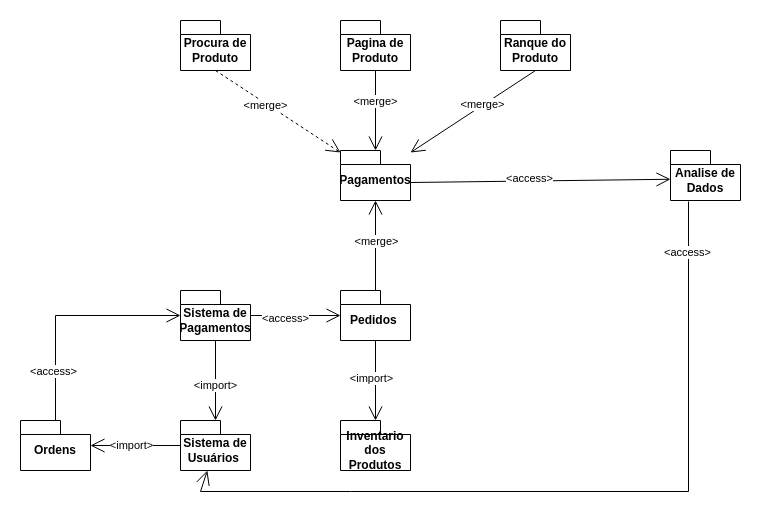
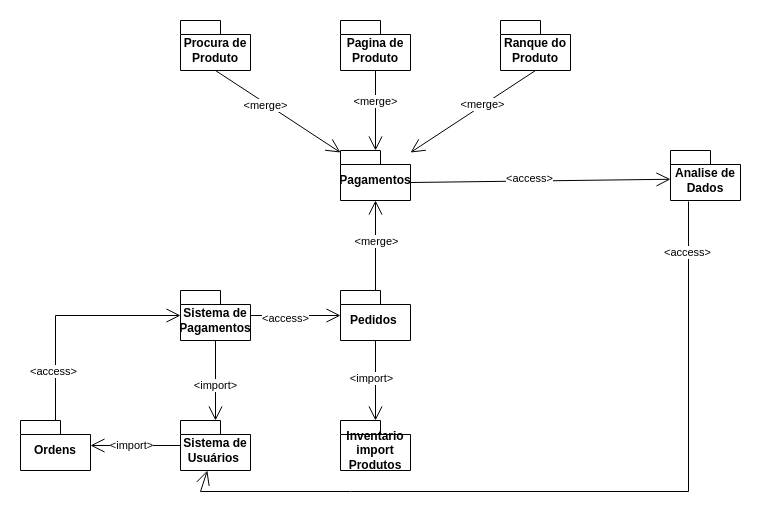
- <mxCell id="16" value="" style="endArrow=open;endFill=1;endSize=12;html=1;rounded=0;exitX=0.5;exitY=1;exitDx=0;exitDy=0;exitPerimeter=0;dashed=1;" edge="1" parent="1" source="4" target="2"><mxGeometry width="160" relative="1" as="geometry"><mxPoint x="280" y="80" as="sourcePoint" /><mxPoint x="440" y="80" as="targetPoint" /></mxGeometry></mxCell>
+ <mxCell id="16" value="" style="endArrow=open;endFill=1;endSize=12;html=1;rounded=0;exitX=0.5;exitY=1;exitDx=0;exitDy=0;exitPerimeter=0;" edge="1" parent="1" source="4" target="2"><mxGeometry width="160" relative="1" as="geometry"><mxPoint x="280" y="80" as="sourcePoint" /><mxPoint x="440" y="80" as="targetPoint" /></mxGeometry></mxCell>
- <mxCell id="8" value="Inventario dos Produtos" style="shape=folder;fontStyle=1;spacingTop=10;tabWidth=40;tabHeight=14;tabPosition=left;html=1;whiteSpace=wrap;" vertex="1" parent="1"><mxGeometry x="340" y="420" width="70" height="50" as="geometry" /></mxCell>
+ <mxCell id="8" value="Inventario import Produtos" style="shape=folder;fontStyle=1;spacingTop=10;tabWidth=40;tabHeight=14;tabPosition=left;html=1;whiteSpace=wrap;" vertex="1" parent="1"><mxGeometry x="340" y="420" width="70" height="50" as="geometry" /></mxCell>
